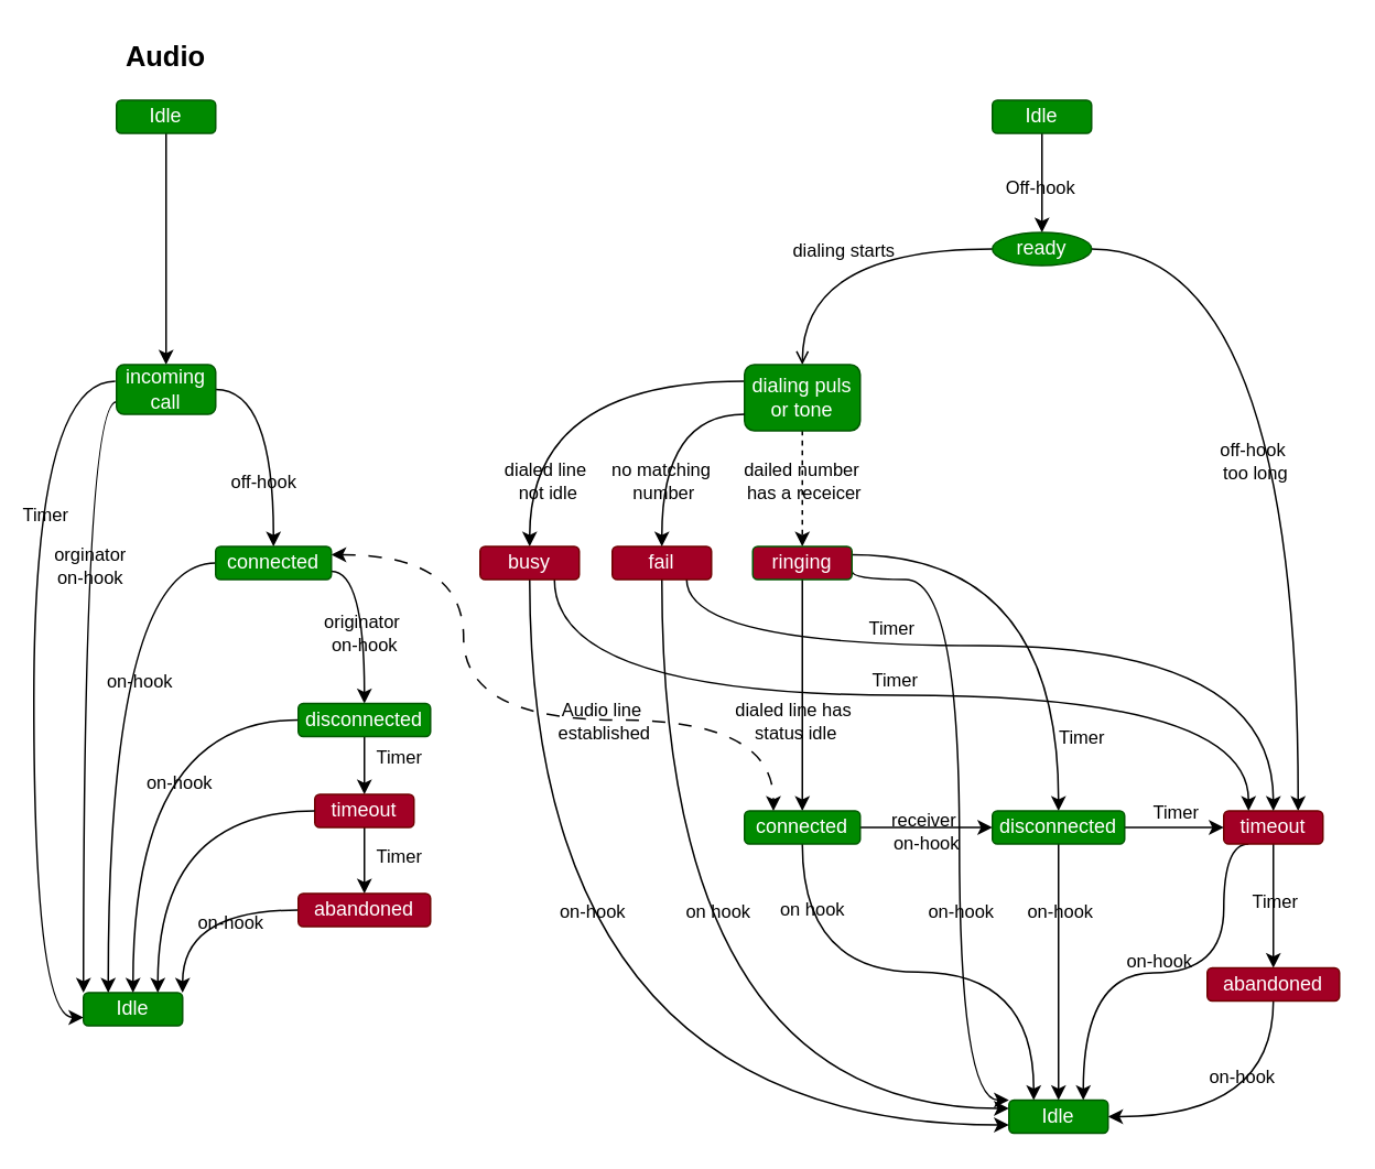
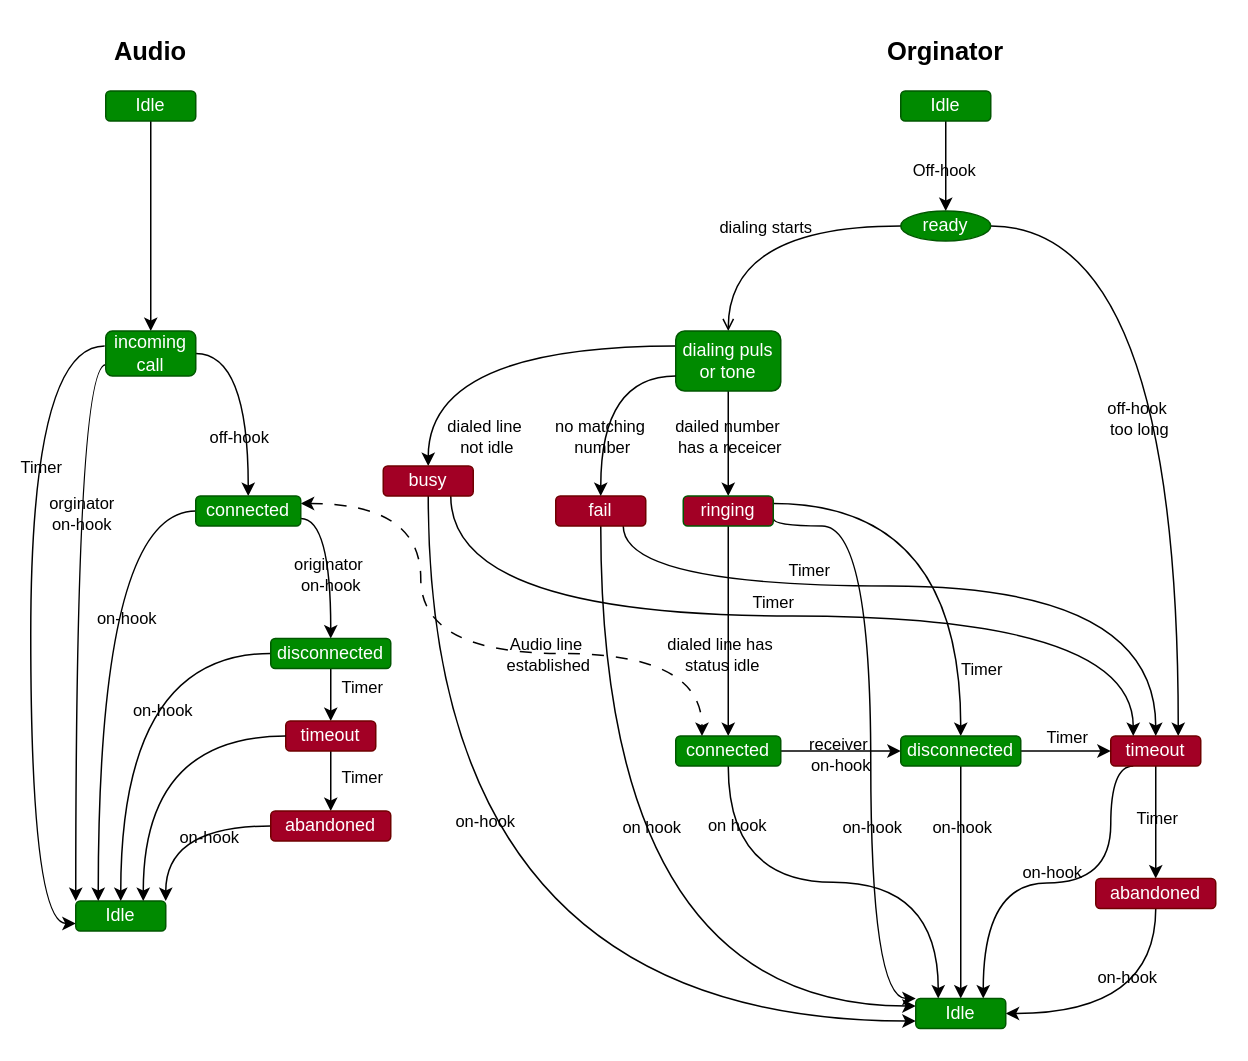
+ <mxCell id="83" value="Orginator" style="text;html=1;align=center;verticalAlign=middle;whiteSpace=wrap;rounded=0;fontSize=17;fontStyle=1" parent="1" vertex="1"><mxGeometry x="600" y="20" width="60" height="30" as="geometry" /></mxCell>
- <mxCell id="12" style="edgeStyle=orthogonalEdgeStyle;curved=1;rounded=0;orthogonalLoop=1;jettySize=auto;html=1;exitX=0.5;exitY=1;exitDx=0;exitDy=0;entryX=0.5;entryY=0;entryDx=0;entryDy=0;dashed=1;" parent="1" source="14" target="35" edge="1"><mxGeometry relative="1" as="geometry" /></mxCell>
+ <mxCell id="12" style="edgeStyle=orthogonalEdgeStyle;curved=1;rounded=0;orthogonalLoop=1;jettySize=auto;html=1;exitX=0.5;exitY=1;exitDx=0;exitDy=0;entryX=0.5;entryY=0;entryDx=0;entryDy=0;" parent="1" source="14" target="35" edge="1"><mxGeometry relative="1" as="geometry" /></mxCell>
- <mxCell id="24" value="busy" style="rounded=1;whiteSpace=wrap;html=1;fillColor=#a20025;strokeColor=#6F0000;fontColor=#ffffff;" parent="1" vertex="1"><mxGeometry x="290" y="330" width="60" height="20" as="geometry" /></mxCell>
+ <mxCell id="24" value="busy" style="rounded=1;whiteSpace=wrap;html=1;fillColor=#a20025;strokeColor=#6F0000;fontColor=#ffffff;" parent="1" vertex="1"><mxGeometry x="255" y="310" width="60" height="20" as="geometry" /></mxCell>
